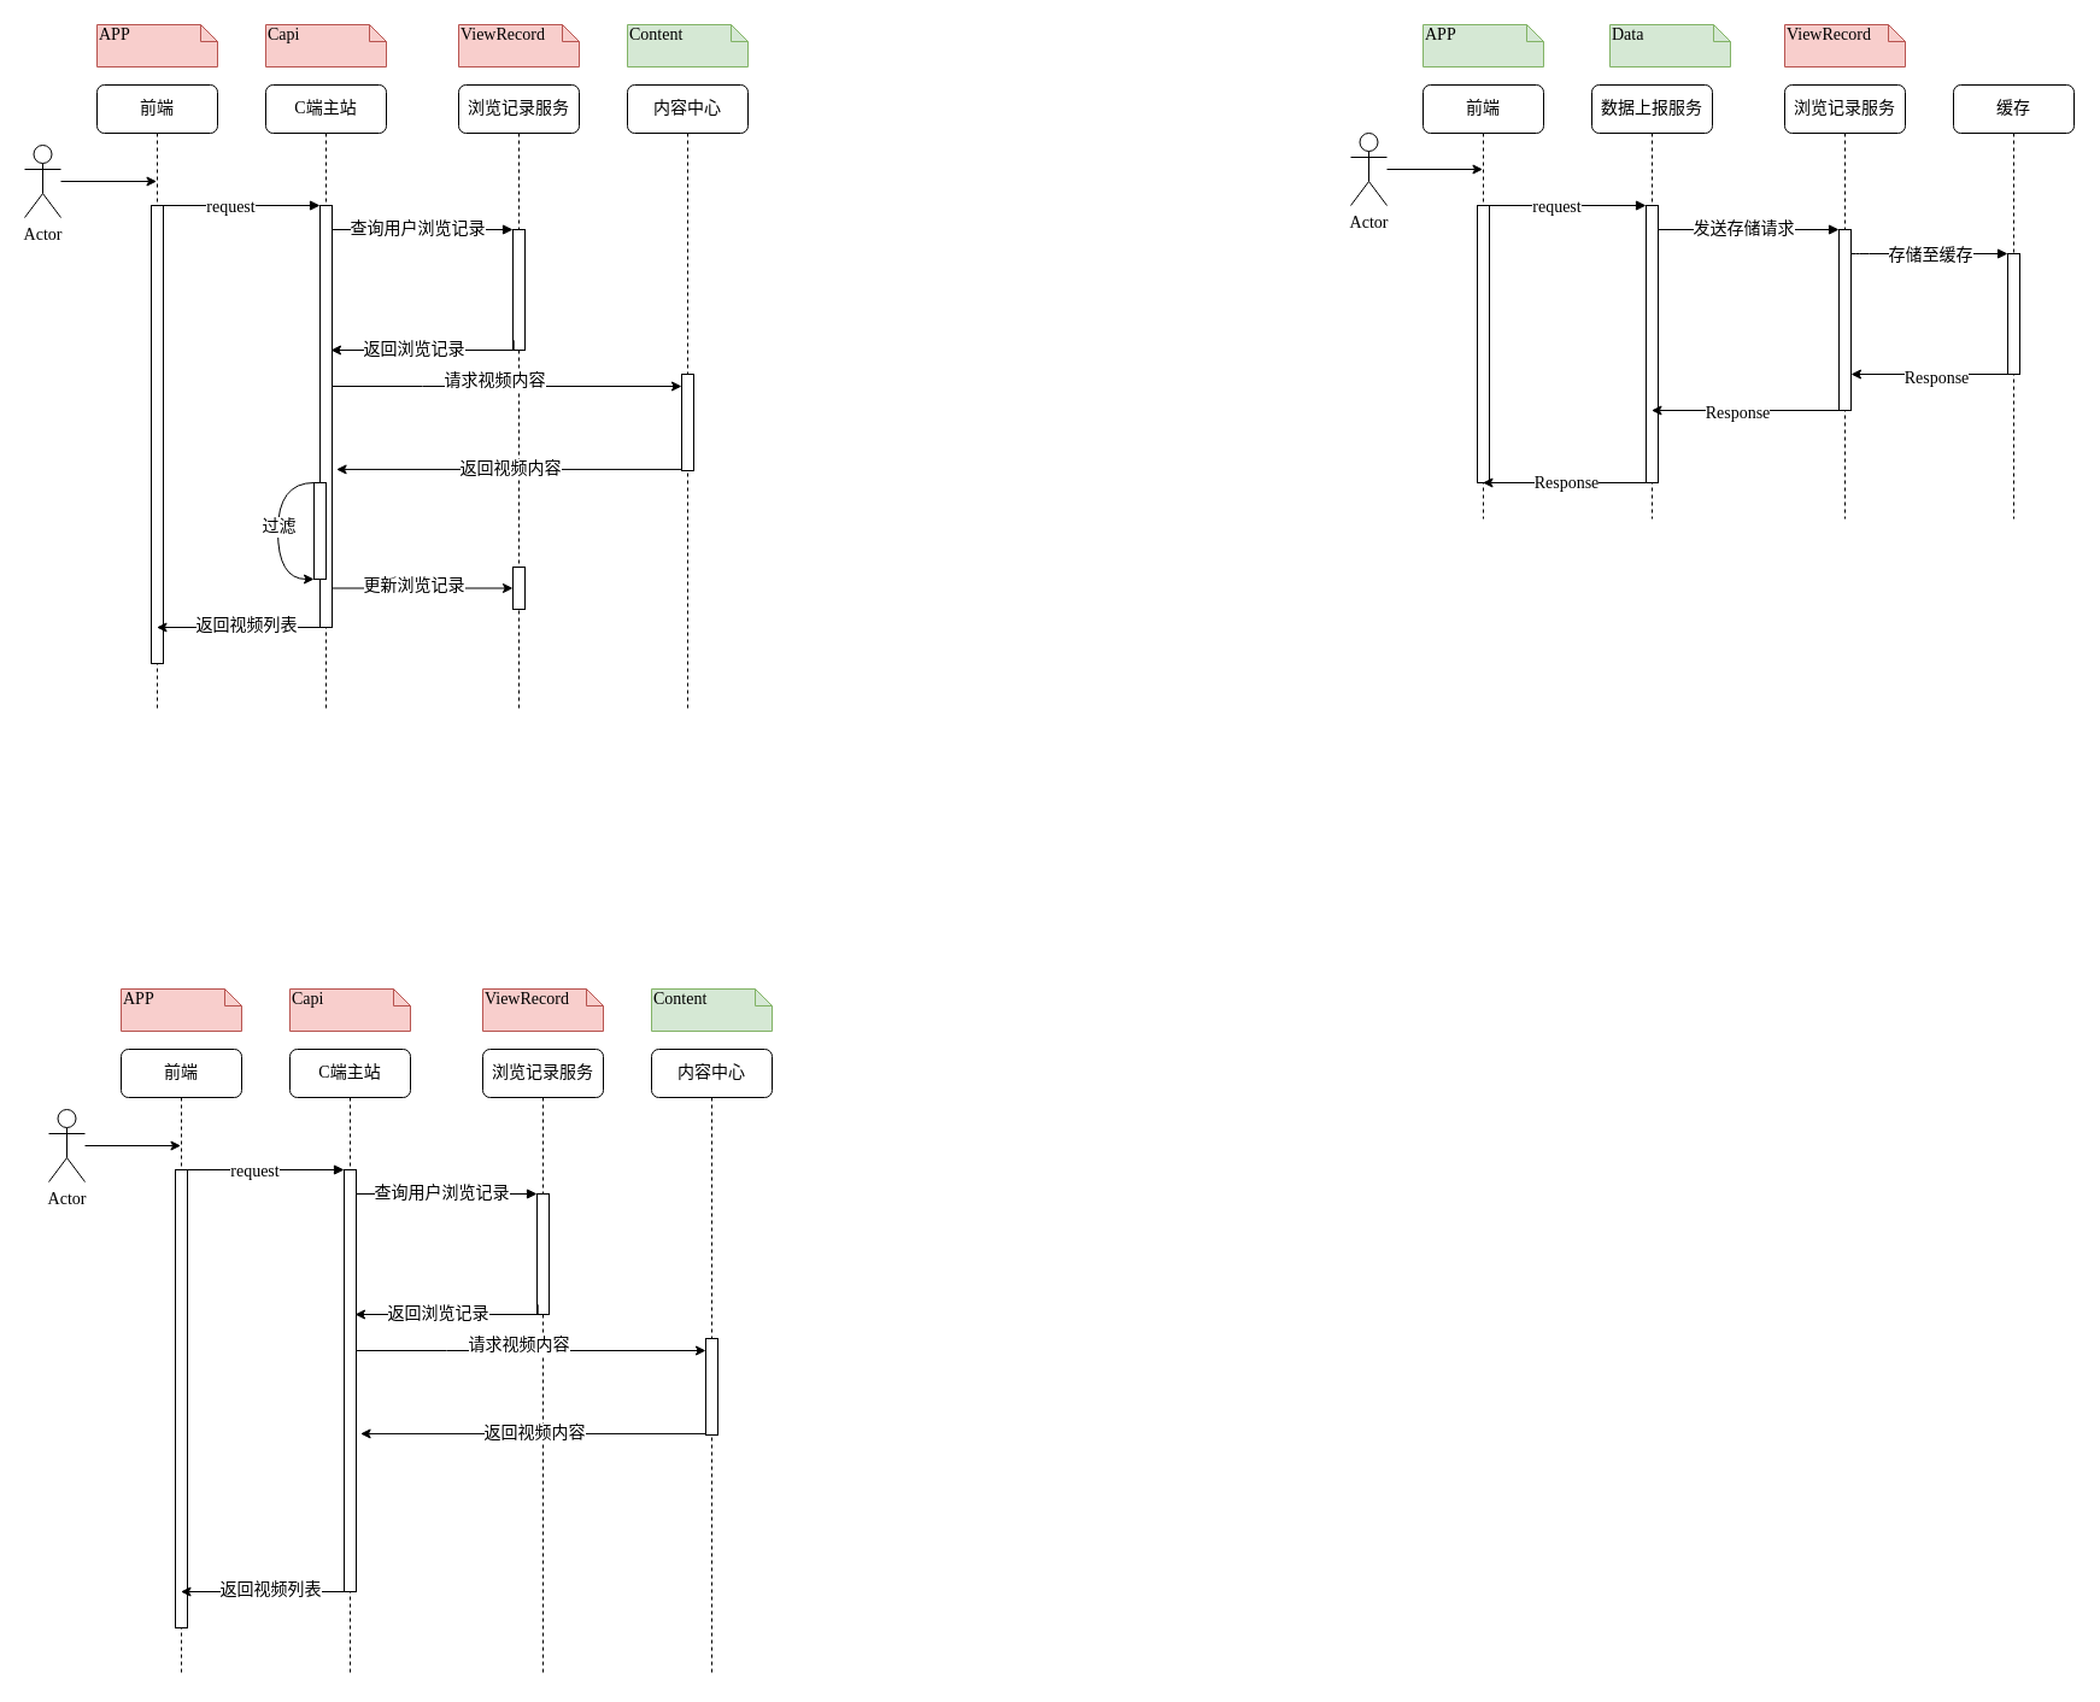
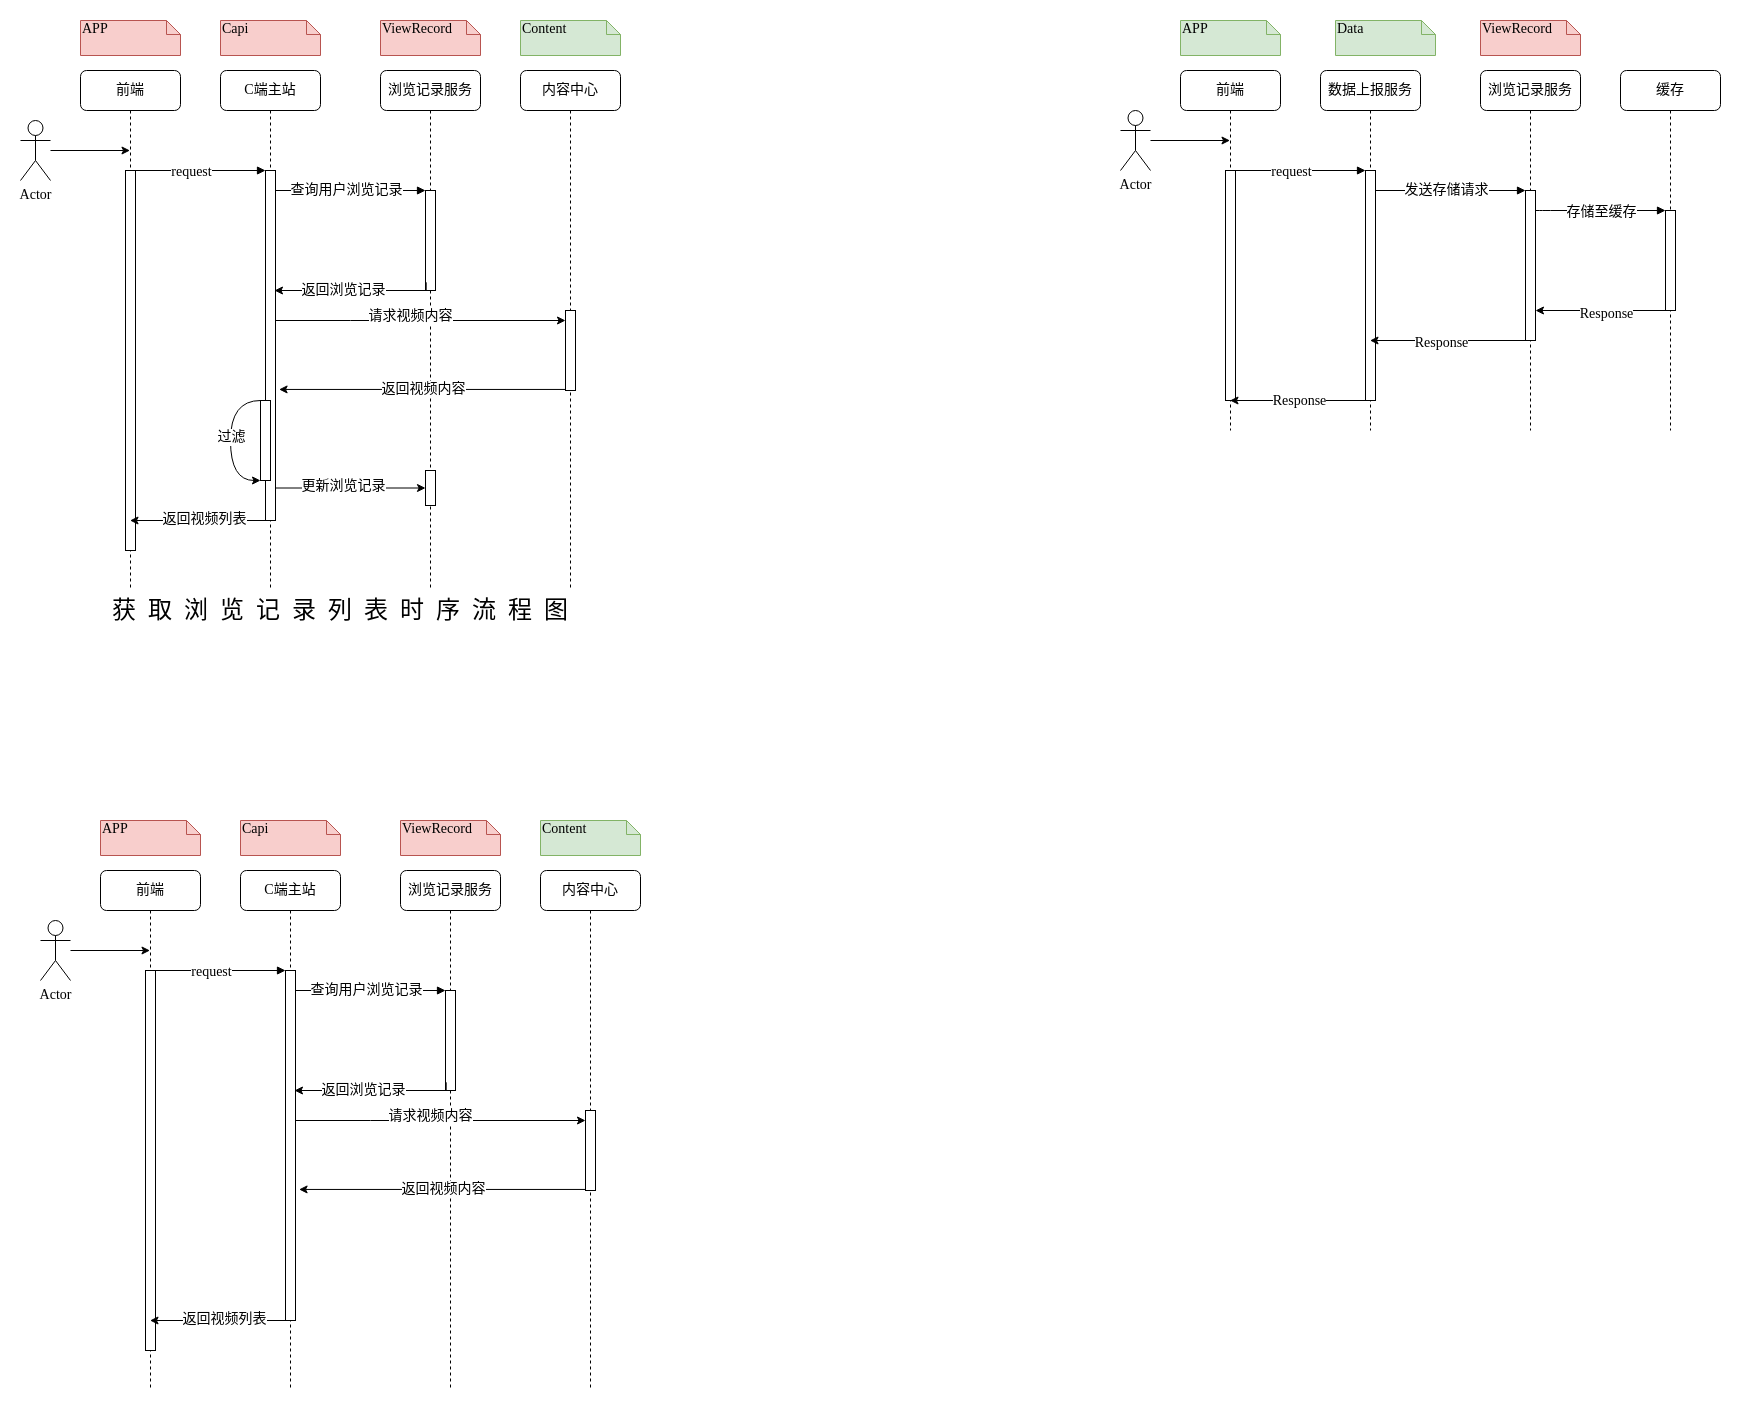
+ <mxCell id="57" value="&lt;font style=&quot;font-size: 24px;&quot; face=&quot;Times New Roman&quot;&gt;获&amp;nbsp; 取&amp;nbsp; 浏&amp;nbsp; 览&amp;nbsp; 记&amp;nbsp; 录&amp;nbsp; 列&amp;nbsp; 表&amp;nbsp; 时&amp;nbsp; 序&amp;nbsp; 流&amp;nbsp; 程&amp;nbsp; 图&lt;/font&gt;" style="text;html=1;align=center;verticalAlign=middle;whiteSpace=wrap;rounded=0;fontFamily=Helvetica;fontSize=11;fontColor=default;labelBackgroundColor=default;" vertex="1" parent="1"><mxGeometry x="70" y="595" width="540" height="30" as="geometry" /></mxCell>
